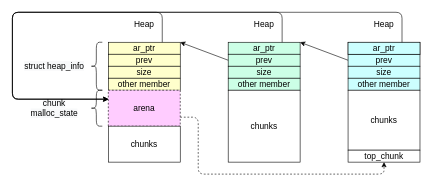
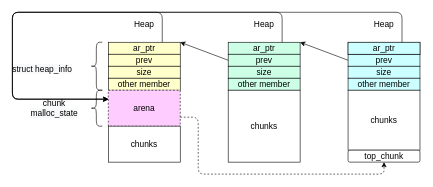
- <mxCell id="16" value="&lt;span style=&quot;color: rgb(0, 0, 0); font-family: helvetica; font-size: 14px; font-style: normal; font-weight: 400; letter-spacing: normal; text-align: center; text-indent: 0px; text-transform: none; word-spacing: 0px; background-color: rgb(248, 249, 250); display: inline; float: none;&quot;&gt;struct heap_info&lt;/span&gt;" style="text;html=1;strokeColor=none;fillColor=none;align=center;verticalAlign=middle;whiteSpace=wrap;rounded=0;fontSize=14;" vertex="1" parent="1"><mxGeometry x="30" y="100" width="120" height="20" as="geometry" /></mxCell>
+ <mxCell id="16" value="&lt;span style=&quot;color: rgb(0, 0, 0); font-family: helvetica; font-size: 14px; font-style: normal; font-weight: 400; letter-spacing: normal; text-align: center; text-indent: 0px; text-transform: none; word-spacing: 0px; background-color: rgb(248, 249, 250); display: inline; float: none;&quot;&gt;struct heap_info&lt;/span&gt;" style="text;html=1;strokeColor=none;fillColor=none;align=center;verticalAlign=middle;whiteSpace=wrap;rounded=0;fontSize=14;" vertex="1" parent="1"><mxGeometry x="10" y="105" width="120" height="20" as="geometry" /></mxCell>
- <mxCell id="22" value="top_chunk" style="rounded=0;whiteSpace=wrap;html=1;fontSize=14;" vertex="1" parent="1"><mxGeometry x="580" y="250" width="120" height="20" as="geometry" /></mxCell>
+ <mxCell id="22" value="top_chunk" style="whiteSpace=wrap;html=1;fontSize=14;rounded=1;" vertex="1" parent="1"><mxGeometry x="580" y="250" width="120" height="20" as="geometry" /></mxCell>
